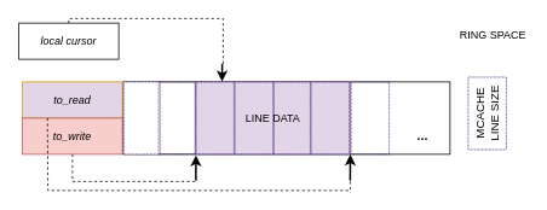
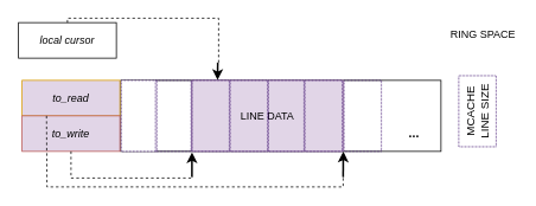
- <mxCell id="7" value="&lt;i&gt;to_write&lt;/i&gt;" style="whiteSpace=wrap;html=1;fillColor=#f8cecc;strokeColor=#b85450;" vertex="1" parent="1"><mxGeometry x="24" y="130" width="110" height="40" as="geometry" /></mxCell>
+ <mxCell id="7" value="&lt;i&gt;to_write&lt;/i&gt;" style="whiteSpace=wrap;html=1;fillColor=#e1d5e7;strokeColor=#b85450;" vertex="1" parent="1"><mxGeometry x="24" y="130" width="110" height="40" as="geometry" /></mxCell>
